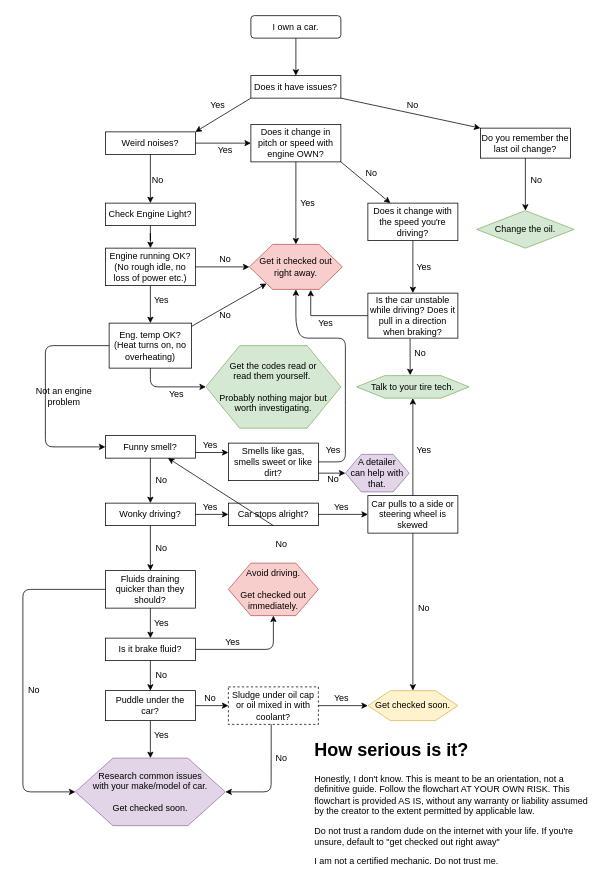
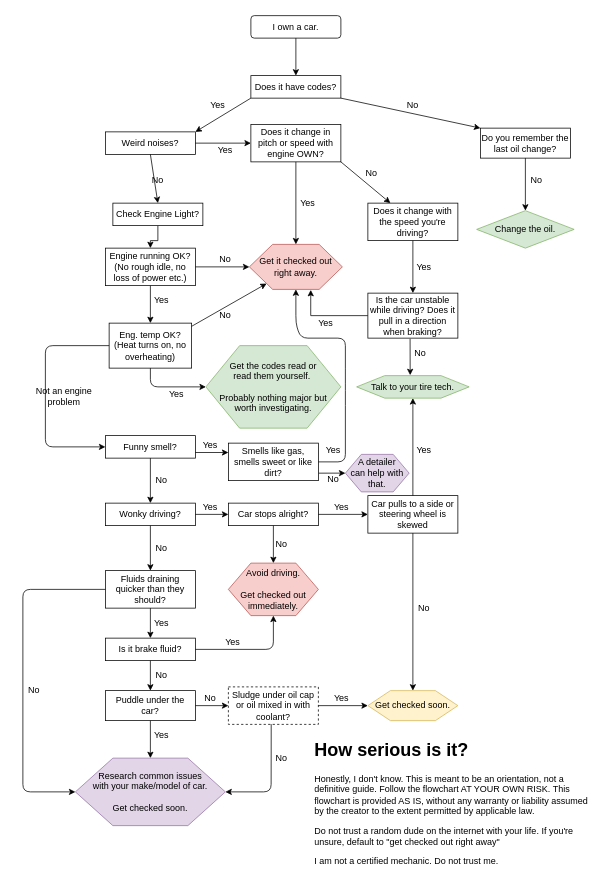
- <mxCell id="3" value="Does it have issues?" style="rounded=0;whiteSpace=wrap;html=1;" vertex="1" parent="1"><mxGeometry x="334" y="100" width="120" height="30" as="geometry" /></mxCell>
+ <mxCell id="3" value="Does it have codes?" style="rounded=0;whiteSpace=wrap;html=1;" vertex="1" parent="1"><mxGeometry x="334" y="100" width="120" height="30" as="geometry" /></mxCell>
- <mxCell id="31" value="Check Engine Light?" style="rounded=0;whiteSpace=wrap;html=1;" vertex="1" parent="1"><mxGeometry x="140" y="270" width="120" height="30" as="geometry" /></mxCell>
+ <mxCell id="31" value="Check Engine Light?" style="rounded=0;whiteSpace=wrap;html=1;" vertex="1" parent="1"><mxGeometry x="150" y="270" width="120" height="30" as="geometry" /></mxCell>
- <mxCell id="66" value="" style="endArrow=classic;html=1;exitX=0.5;exitY=1;exitDx=0;exitDy=0;" edge="1" parent="1" source="57" target="46"><mxGeometry width="50" height="50" relative="1" as="geometry"><mxPoint x="370" y="830" as="sourcePoint" /><mxPoint x="420" y="780" as="targetPoint" /></mxGeometry></mxCell>
+ <mxCell id="66" value="" style="endArrow=classic;html=1;exitX=0.5;exitY=1;exitDx=0;exitDy=0;" edge="1" parent="1" source="57" target="65"><mxGeometry width="50" height="50" relative="1" as="geometry"><mxPoint x="370" y="830" as="sourcePoint" /><mxPoint x="420" y="780" as="targetPoint" /></mxGeometry></mxCell>
